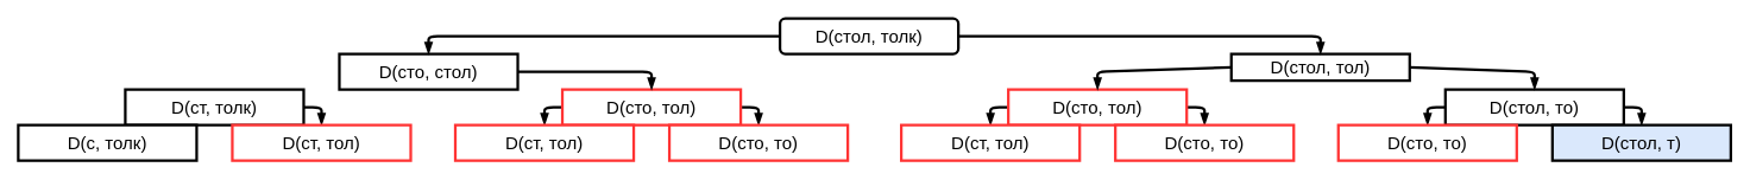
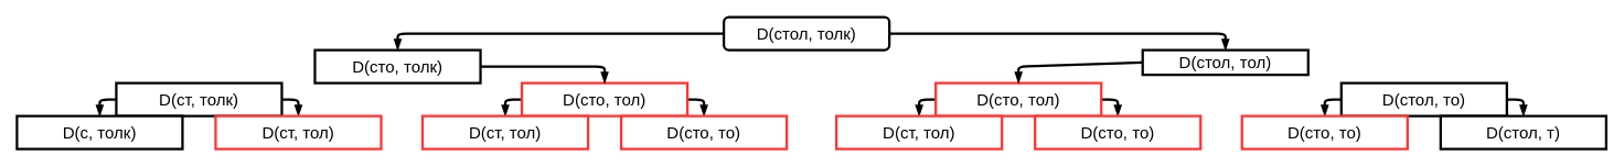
- <mxCell id="23" style="edgeStyle=none;html=1;exitX=1;exitY=0.5;exitDx=0;exitDy=0;entryX=0.5;entryY=0;entryDx=0;entryDy=0;endArrow=blockThin;endFill=1;strokeWidth=3;" parent="1" source="24" target="19" edge="1"><mxGeometry relative="1" as="geometry"><Array as="points"><mxPoint x="1720" y="80" /></Array></mxGeometry></mxCell>
- <mxCell id="26" value="&lt;font style=&quot;font-size: 20px&quot;&gt;D(сто, стол)&lt;/font&gt;" style="rounded=0;whiteSpace=wrap;html=1;strokeWidth=3;" parent="1" vertex="1"><mxGeometry x="380" y="60" width="200" height="40" as="geometry" /></mxCell>
+ <mxCell id="26" value="&lt;font style=&quot;font-size: 20px&quot;&gt;D(сто, толк)&lt;/font&gt;" style="rounded=0;whiteSpace=wrap;html=1;strokeWidth=3;" parent="1" vertex="1"><mxGeometry x="380" y="60" width="200" height="40" as="geometry" /></mxCell>
+ <mxCell id="2" style="edgeStyle=none;html=1;exitX=0;exitY=0.5;exitDx=0;exitDy=0;entryX=0.5;entryY=0;entryDx=0;entryDy=0;endArrow=blockThin;endFill=1;strokeWidth=3;" parent="1" source="4" target="6" edge="1"><mxGeometry relative="1" as="geometry"><Array as="points"><mxPoint x="120" y="120" /></Array></mxGeometry></mxCell>
- <mxCell id="20" value="&lt;font style=&quot;font-size: 20px&quot;&gt;D(стол, т)&lt;/font&gt;" style="rounded=0;whiteSpace=wrap;html=1;strokeWidth=3;fillColor=#dae8fc;" parent="1" vertex="1"><mxGeometry x="1740" y="140" width="200" height="40" as="geometry" /></mxCell>
+ <mxCell id="20" value="&lt;font style=&quot;font-size: 20px&quot;&gt;D(стол, т)&lt;/font&gt;" style="rounded=0;whiteSpace=wrap;html=1;strokeWidth=3;" parent="1" vertex="1"><mxGeometry x="1740" y="140" width="200" height="40" as="geometry" /></mxCell>
